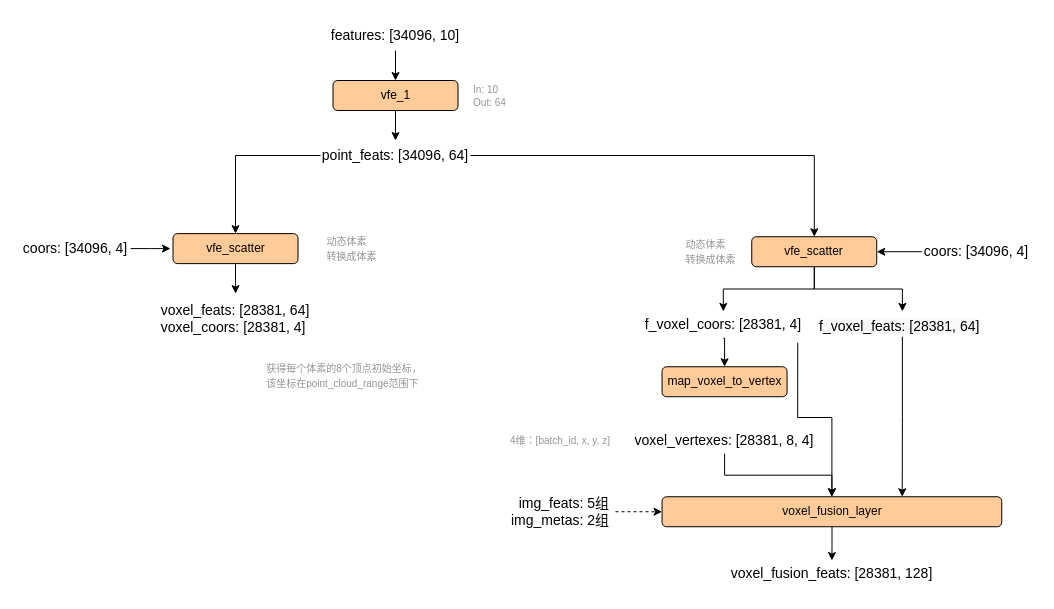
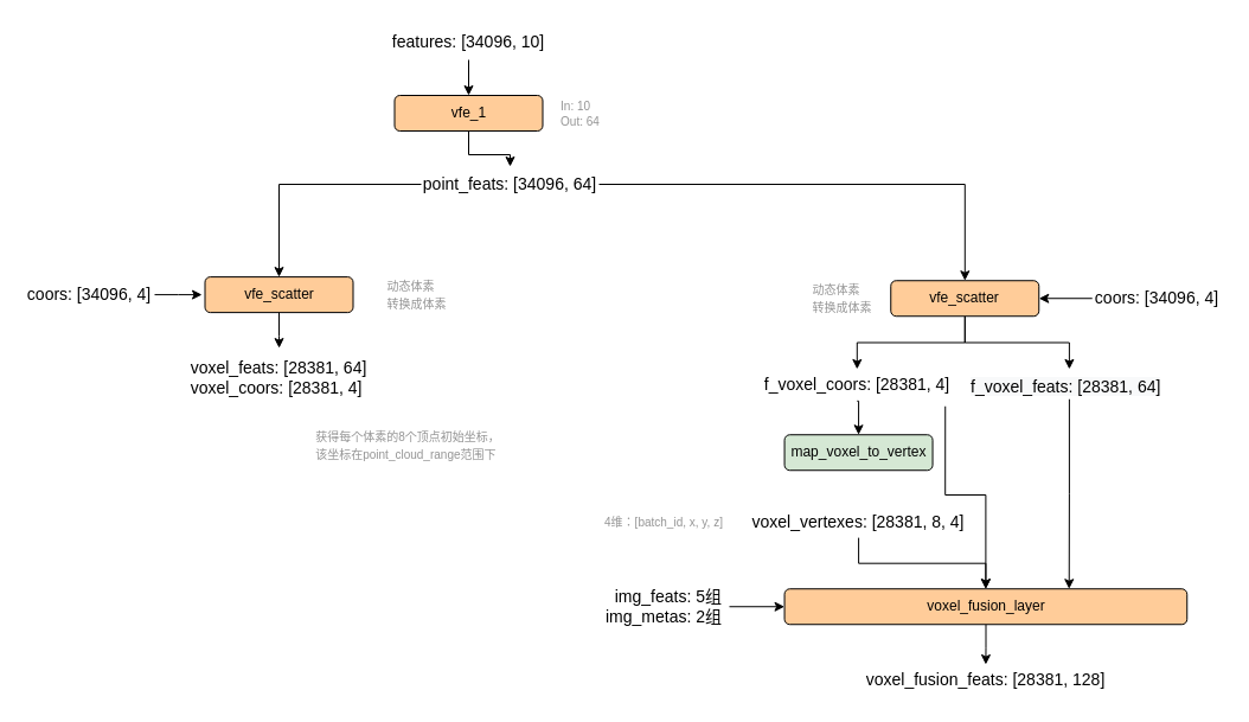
- <mxCell id="8" value="&lt;font style=&quot;font-size: 14px&quot;&gt;point_feats: [34096, 64]&lt;/font&gt;" style="text;html=1;strokeColor=none;fillColor=none;align=center;verticalAlign=middle;whiteSpace=wrap;rounded=0;" vertex="1" parent="1"><mxGeometry x="320" y="140" width="150" height="30" as="geometry" /></mxCell>
+ <mxCell id="8" value="&lt;font style=&quot;font-size: 14px&quot;&gt;point_feats: [34096, 64]&lt;/font&gt;" style="text;html=1;strokeColor=none;fillColor=none;align=center;verticalAlign=middle;whiteSpace=wrap;rounded=0;" vertex="1" parent="1"><mxGeometry x="355" y="140" width="150" height="30" as="geometry" /></mxCell>
- <mxCell id="25" value="map_voxel_to_vertex" style="rounded=1;whiteSpace=wrap;html=1;fillColor=#FFCC99;" vertex="1" parent="1"><mxGeometry x="661.56" y="366.24" width="125" height="30" as="geometry" /></mxCell>
+ <mxCell id="25" value="map_voxel_to_vertex" style="rounded=1;whiteSpace=wrap;html=1;fillColor=#d5e8d4;" vertex="1" parent="1"><mxGeometry x="661.56" y="366.24" width="125" height="30" as="geometry" /></mxCell>
- <mxCell id="34" style="edgeStyle=orthogonalEdgeStyle;rounded=0;orthogonalLoop=1;jettySize=auto;html=1;entryX=0;entryY=0.5;entryDx=0;entryDy=0;dashed=1;" edge="1" parent="1" source="35" target="33"><mxGeometry relative="1" as="geometry"><mxPoint x="661.25" y="494.24" as="targetPoint" /></mxGeometry></mxCell>
+ <mxCell id="34" style="edgeStyle=orthogonalEdgeStyle;rounded=0;orthogonalLoop=1;jettySize=auto;html=1;entryX=0;entryY=0.5;entryDx=0;entryDy=0;" edge="1" parent="1" source="35" target="33"><mxGeometry relative="1" as="geometry"><mxPoint x="661.25" y="494.24" as="targetPoint" /></mxGeometry></mxCell>
